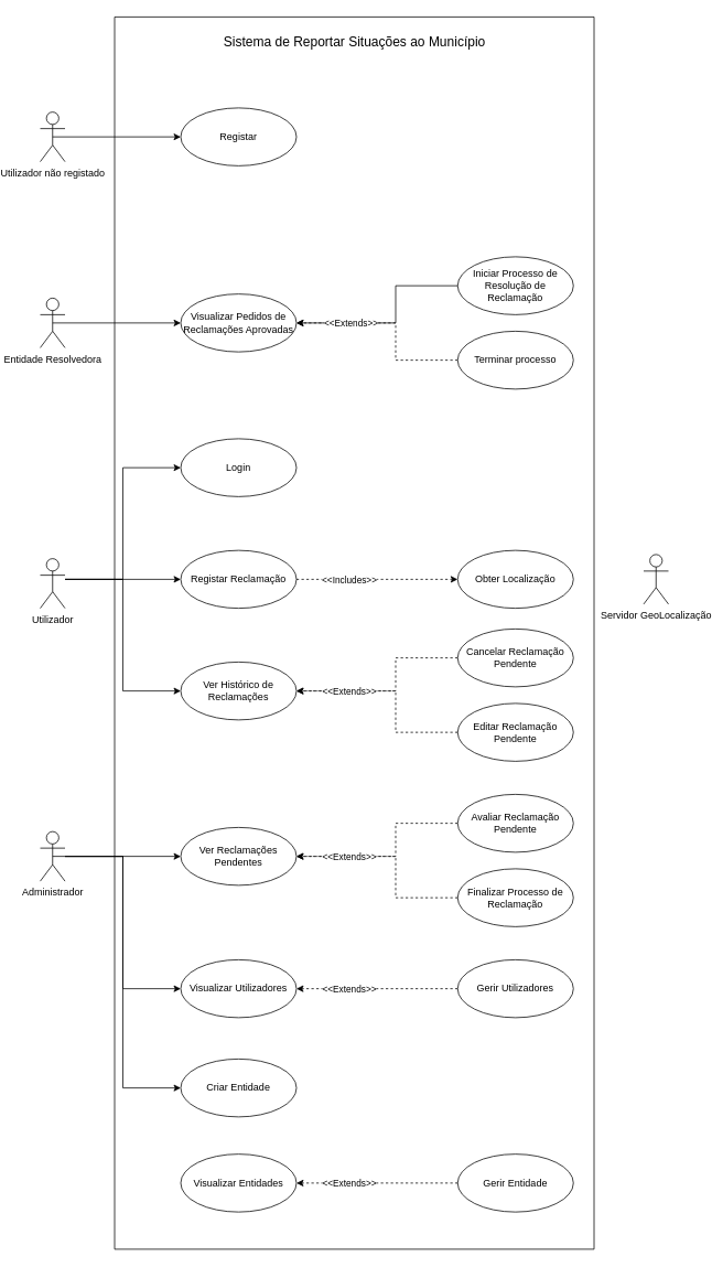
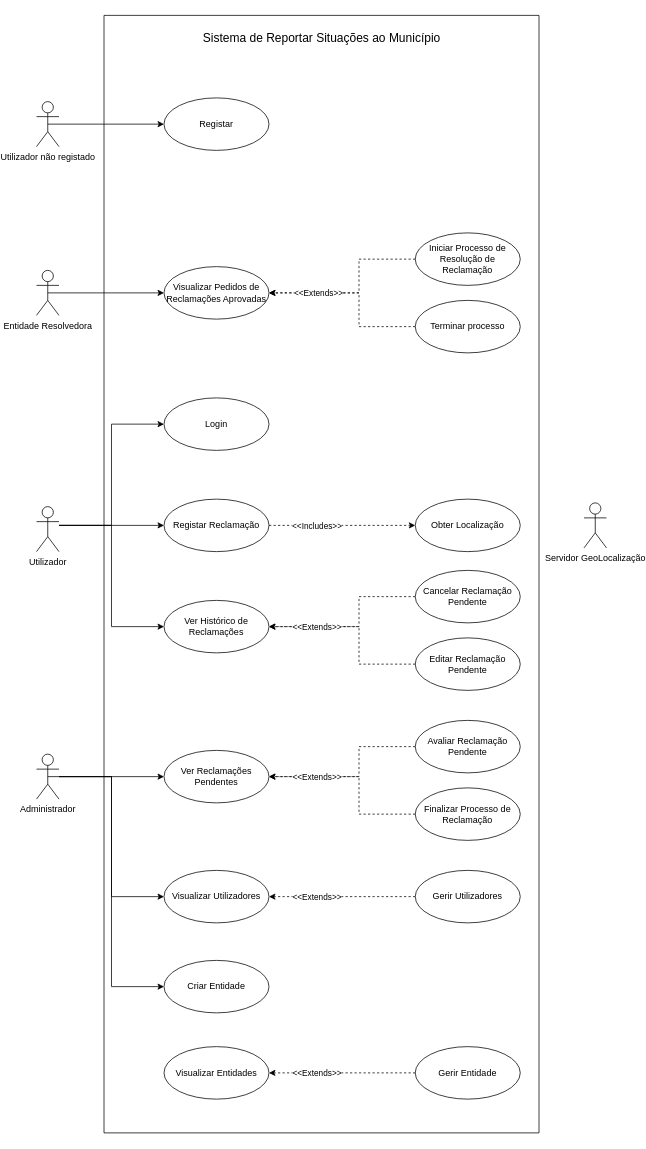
- <mxCell id="45" style="edgeStyle=orthogonalEdgeStyle;rounded=0;orthogonalLoop=1;jettySize=auto;html=1;entryX=1;entryY=0.5;entryDx=0;entryDy=0;endArrow=classic;endFill=1;dashed=0;" edge="1" parent="1" source="46" target="44"><mxGeometry relative="1" as="geometry"><Array as="points"><mxPoint x="450" y="345" /><mxPoint x="450" y="390" /></Array></mxGeometry></mxCell>
+ <mxCell id="45" style="edgeStyle=orthogonalEdgeStyle;rounded=0;orthogonalLoop=1;jettySize=auto;html=1;entryX=1;entryY=0.5;entryDx=0;entryDy=0;endArrow=classic;endFill=1;dashed=1;" edge="1" parent="1" source="46" target="44"><mxGeometry relative="1" as="geometry"><Array as="points"><mxPoint x="450" y="345" /><mxPoint x="450" y="390" /></Array></mxGeometry></mxCell>
